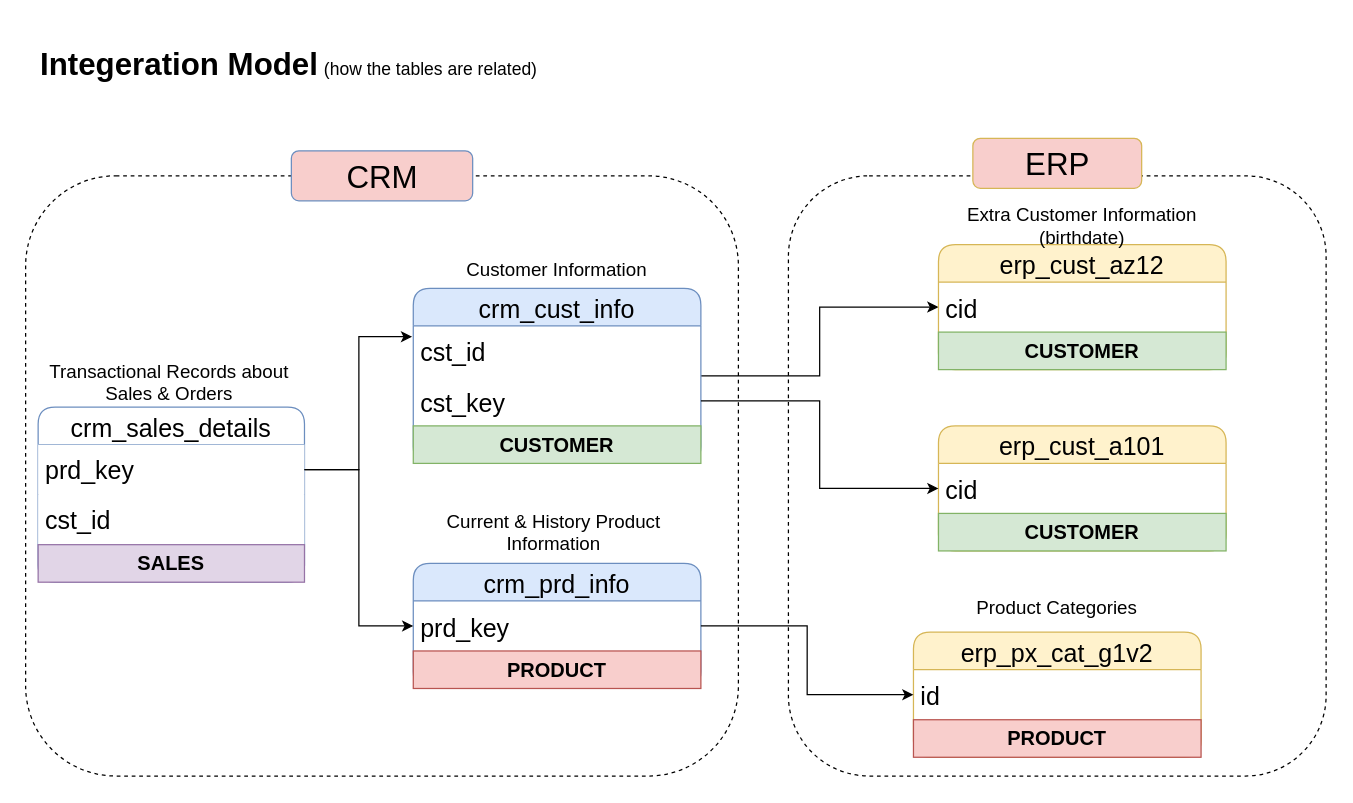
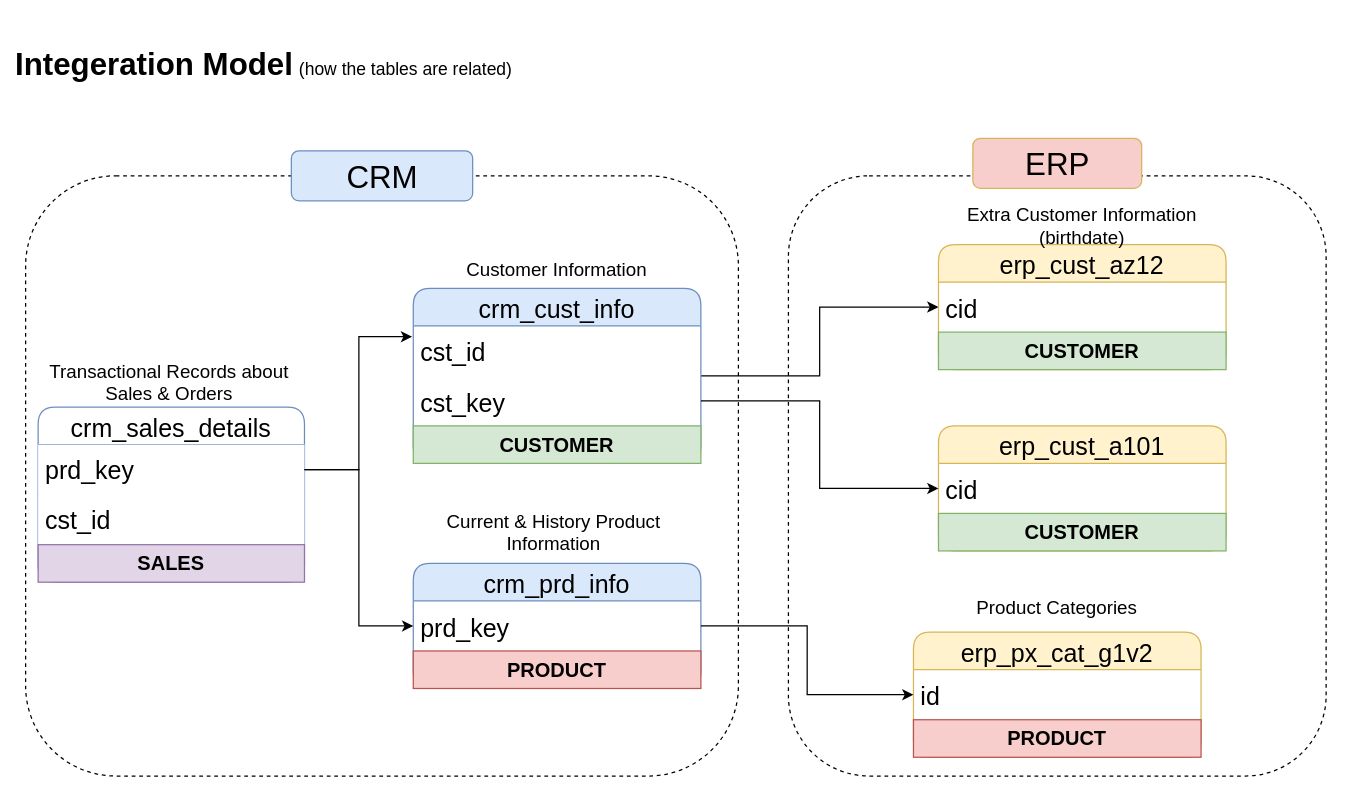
- <mxCell id="4" value="&lt;font style=&quot;&quot;&gt;&lt;span style=&quot;font-weight: bold;&quot;&gt;&lt;font style=&quot;font-size: 25px;&quot;&gt;Integeration Model&lt;/font&gt;&lt;font style=&quot;font-size: 17px;&quot;&gt;&amp;nbsp;&lt;/font&gt;&lt;/span&gt;&lt;font style=&quot;font-size: 14px;&quot;&gt;(how the tables are related&lt;/font&gt;&lt;/font&gt;&lt;span style=&quot;background-color: transparent; color: light-dark(rgb(0, 0, 0), rgb(255, 255, 255));&quot;&gt;&lt;font style=&quot;font-size: 14px;&quot;&gt;)&lt;/font&gt;&lt;/span&gt;" style="text;html=1;align=left;verticalAlign=middle;whiteSpace=wrap;rounded=0;" parent="1" vertex="1"><mxGeometry x="30" y="20" width="410" height="60" as="geometry" /></mxCell>
+ <mxCell id="4" value="&lt;font style=&quot;&quot;&gt;&lt;span style=&quot;font-weight: bold;&quot;&gt;&lt;font style=&quot;font-size: 25px;&quot;&gt;Integeration Model&lt;/font&gt;&lt;font style=&quot;font-size: 17px;&quot;&gt;&amp;nbsp;&lt;/font&gt;&lt;/span&gt;&lt;font style=&quot;font-size: 14px;&quot;&gt;(how the tables are related&lt;/font&gt;&lt;/font&gt;&lt;span style=&quot;background-color: transparent; color: light-dark(rgb(0, 0, 0), rgb(255, 255, 255));&quot;&gt;&lt;font style=&quot;font-size: 14px;&quot;&gt;)&lt;/font&gt;&lt;/span&gt;" style="text;html=1;align=left;verticalAlign=middle;whiteSpace=wrap;rounded=0;" parent="1" vertex="1"><mxGeometry x="10" y="20" width="410" height="60" as="geometry" /></mxCell>
- <mxCell id="35" value="&lt;font style=&quot;font-size: 25px;&quot;&gt;CRM&lt;/font&gt;" style="rounded=1;whiteSpace=wrap;html=1;fillColor=#f8cecc;strokeColor=#6c8ebf;" parent="1" vertex="1"><mxGeometry x="232.5" y="120" width="145" height="40" as="geometry" /></mxCell>
+ <mxCell id="35" value="&lt;font style=&quot;font-size: 25px;&quot;&gt;CRM&lt;/font&gt;" style="rounded=1;whiteSpace=wrap;html=1;fillColor=#dae8fc;strokeColor=#6c8ebf;" parent="1" vertex="1"><mxGeometry x="232.5" y="120" width="145" height="40" as="geometry" /></mxCell>
